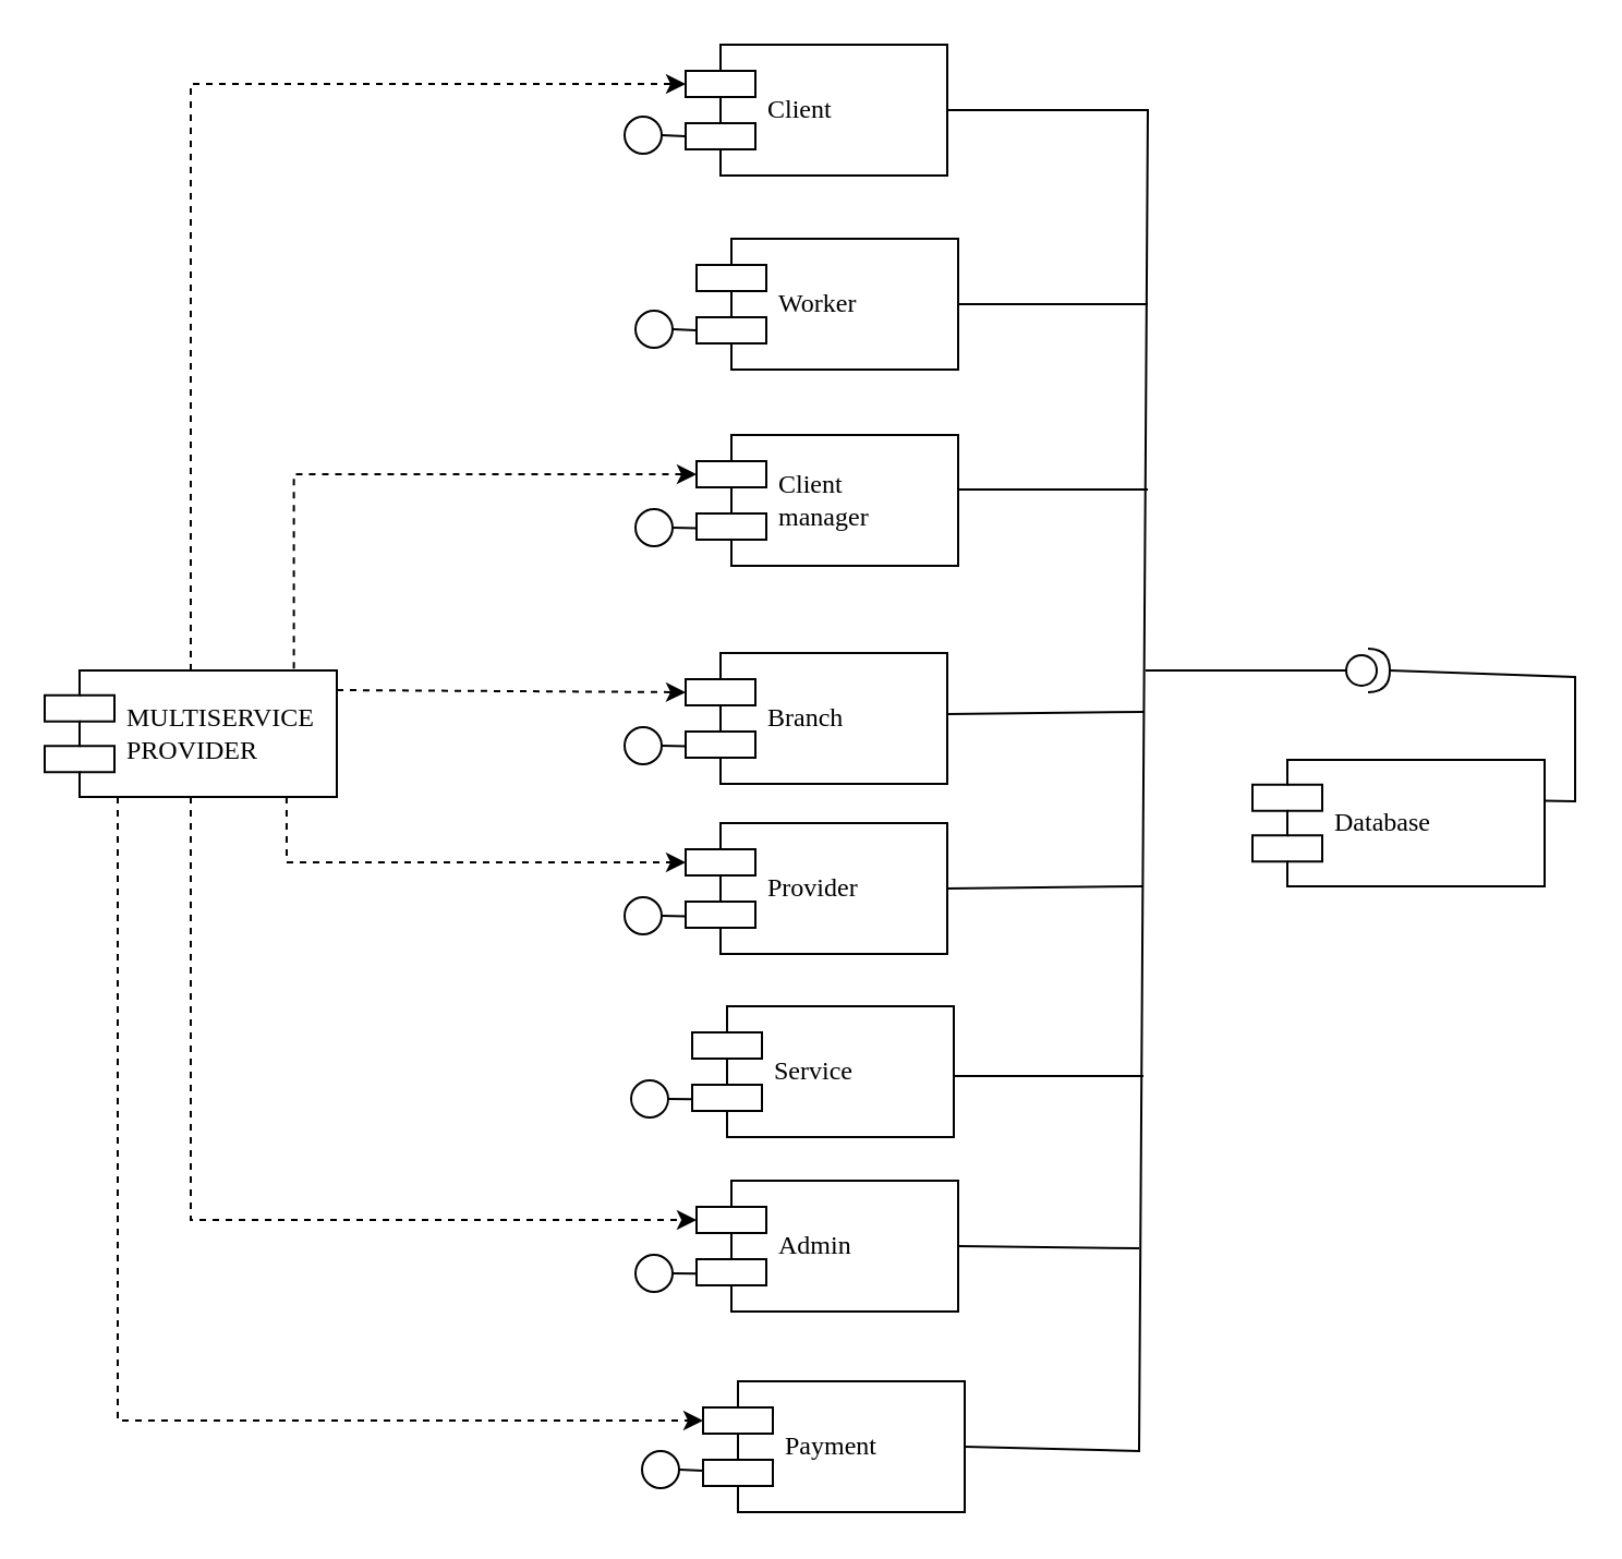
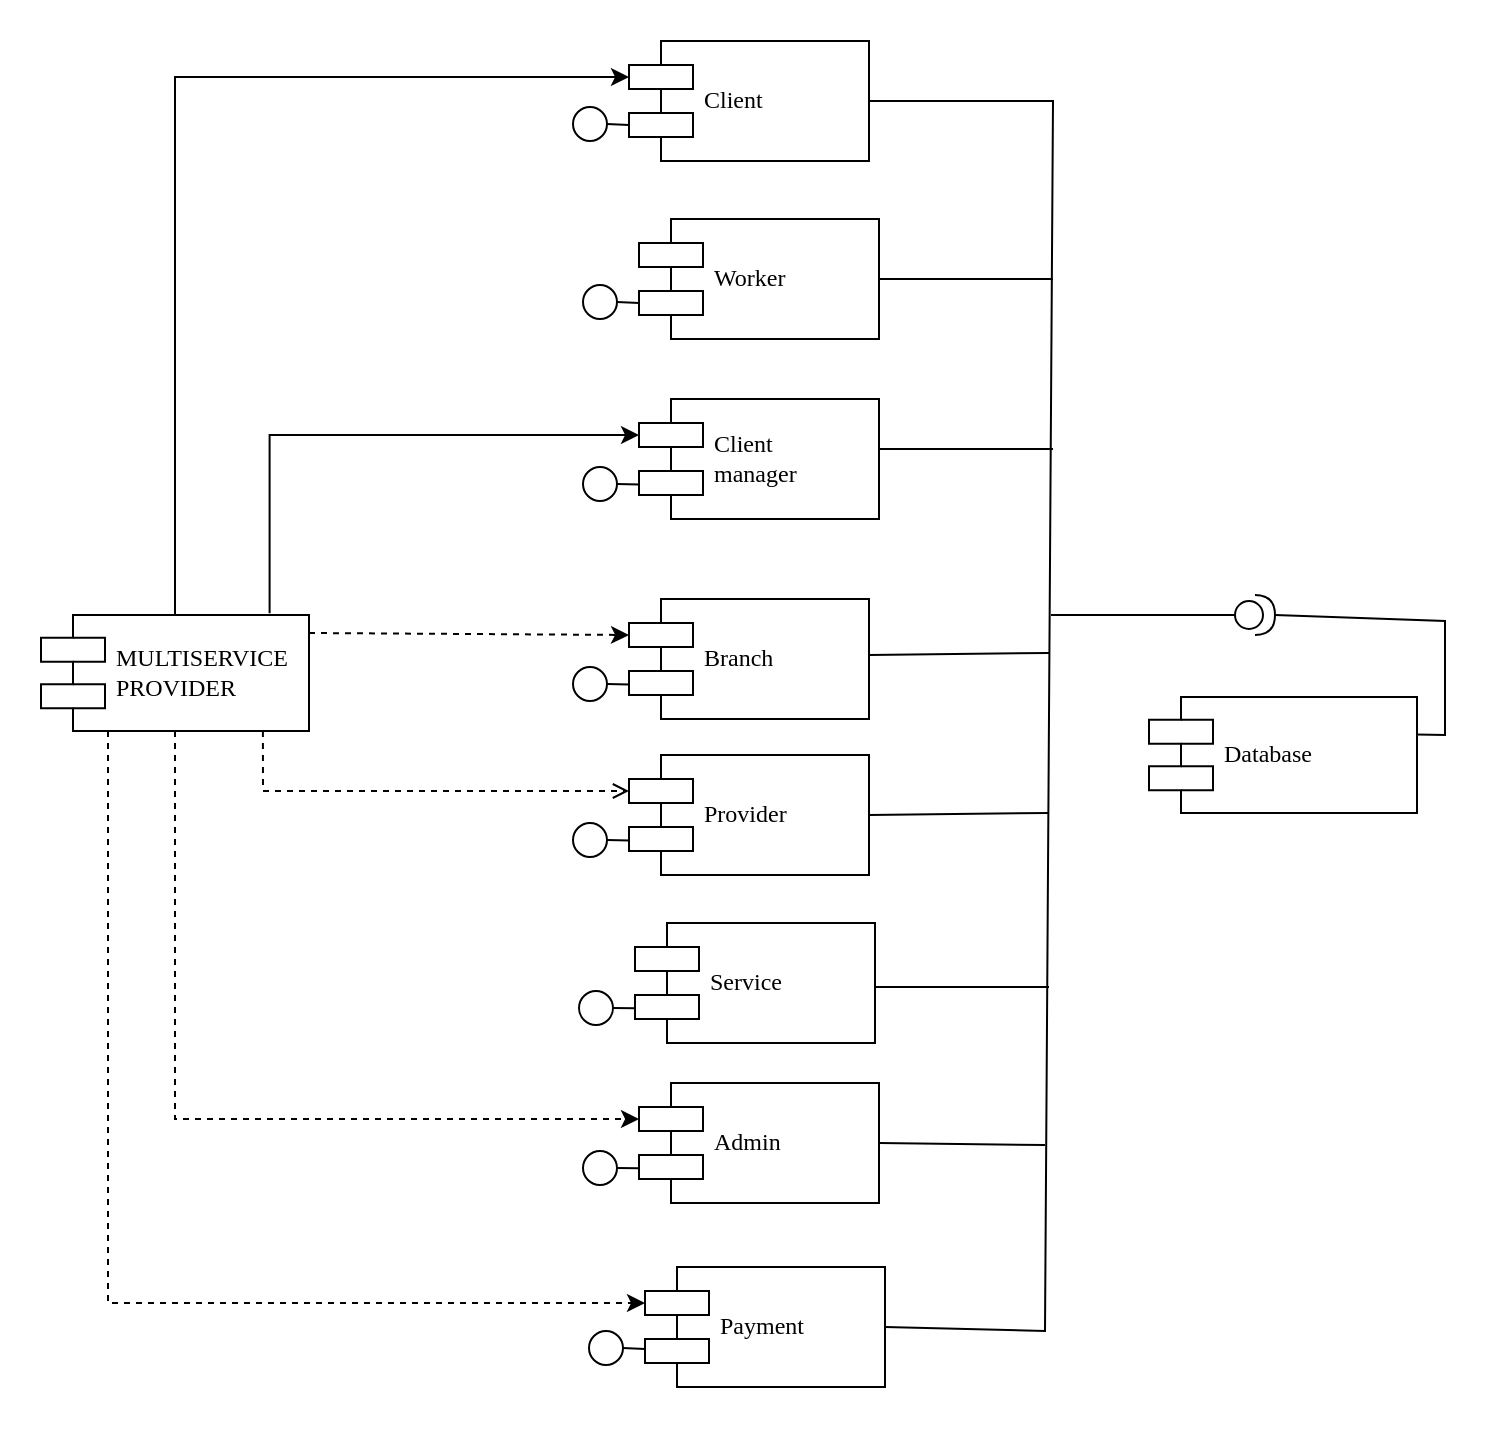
- <mxCell id="2" style="edgeStyle=orthogonalEdgeStyle;rounded=0;orthogonalLoop=1;jettySize=auto;html=1;exitX=0.5;exitY=0;exitDx=0;exitDy=0;dashed=1;entryX=0;entryY=0.3;entryDx=0;entryDy=0;" parent="1" source="5" target="7" edge="1"><mxGeometry relative="1" as="geometry"><mxPoint x="252" y="156" as="targetPoint" /></mxGeometry></mxCell>
+ <mxCell id="2" style="edgeStyle=orthogonalEdgeStyle;rounded=0;orthogonalLoop=1;jettySize=auto;html=1;exitX=0.5;exitY=0;exitDx=0;exitDy=0;dashed=0;entryX=0;entryY=0.3;entryDx=0;entryDy=0;" parent="1" source="5" target="7" edge="1"><mxGeometry relative="1" as="geometry"><mxPoint x="252" y="156" as="targetPoint" /></mxGeometry></mxCell>
- <mxCell id="49" style="edgeStyle=orthogonalEdgeStyle;rounded=0;orthogonalLoop=1;jettySize=auto;html=1;exitX=0.853;exitY=-0.016;exitDx=0;exitDy=0;dashed=1;exitPerimeter=0;entryX=0;entryY=0.3;entryDx=0;entryDy=0;" edge="1" parent="1" source="5" target="46"><mxGeometry relative="1" as="geometry"><mxPoint x="131" y="317" as="sourcePoint" /><mxPoint x="244" y="220" as="targetPoint" /></mxGeometry></mxCell>
+ <mxCell id="49" style="edgeStyle=orthogonalEdgeStyle;rounded=0;orthogonalLoop=1;jettySize=auto;html=1;exitX=0.853;exitY=-0.016;exitDx=0;exitDy=0;dashed=0;exitPerimeter=0;entryX=0;entryY=0.3;entryDx=0;entryDy=0;" edge="1" parent="1" source="5" target="46"><mxGeometry relative="1" as="geometry"><mxPoint x="131" y="317" as="sourcePoint" /><mxPoint x="244" y="220" as="targetPoint" /></mxGeometry></mxCell>
- <mxCell id="40" style="edgeStyle=orthogonalEdgeStyle;rounded=0;orthogonalLoop=1;jettySize=auto;html=1;exitX=0.828;exitY=1;exitDx=0;exitDy=0;entryX=0;entryY=0.3;entryDx=0;entryDy=0;dashed=1;exitPerimeter=0;" edge="1" parent="1" source="5" target="37"><mxGeometry relative="1" as="geometry"><mxPoint x="131" y="375" as="sourcePoint" /><mxPoint x="340" y="491" as="targetPoint" /></mxGeometry></mxCell>
+ <mxCell id="40" style="edgeStyle=orthogonalEdgeStyle;rounded=0;orthogonalLoop=1;jettySize=auto;html=1;exitX=0.828;exitY=1;exitDx=0;exitDy=0;entryX=0;entryY=0.3;entryDx=0;entryDy=0;dashed=1;exitPerimeter=0;endArrow=open;" edge="1" parent="1" source="5" target="37"><mxGeometry relative="1" as="geometry"><mxPoint x="131" y="375" as="sourcePoint" /><mxPoint x="340" y="491" as="targetPoint" /></mxGeometry></mxCell>
